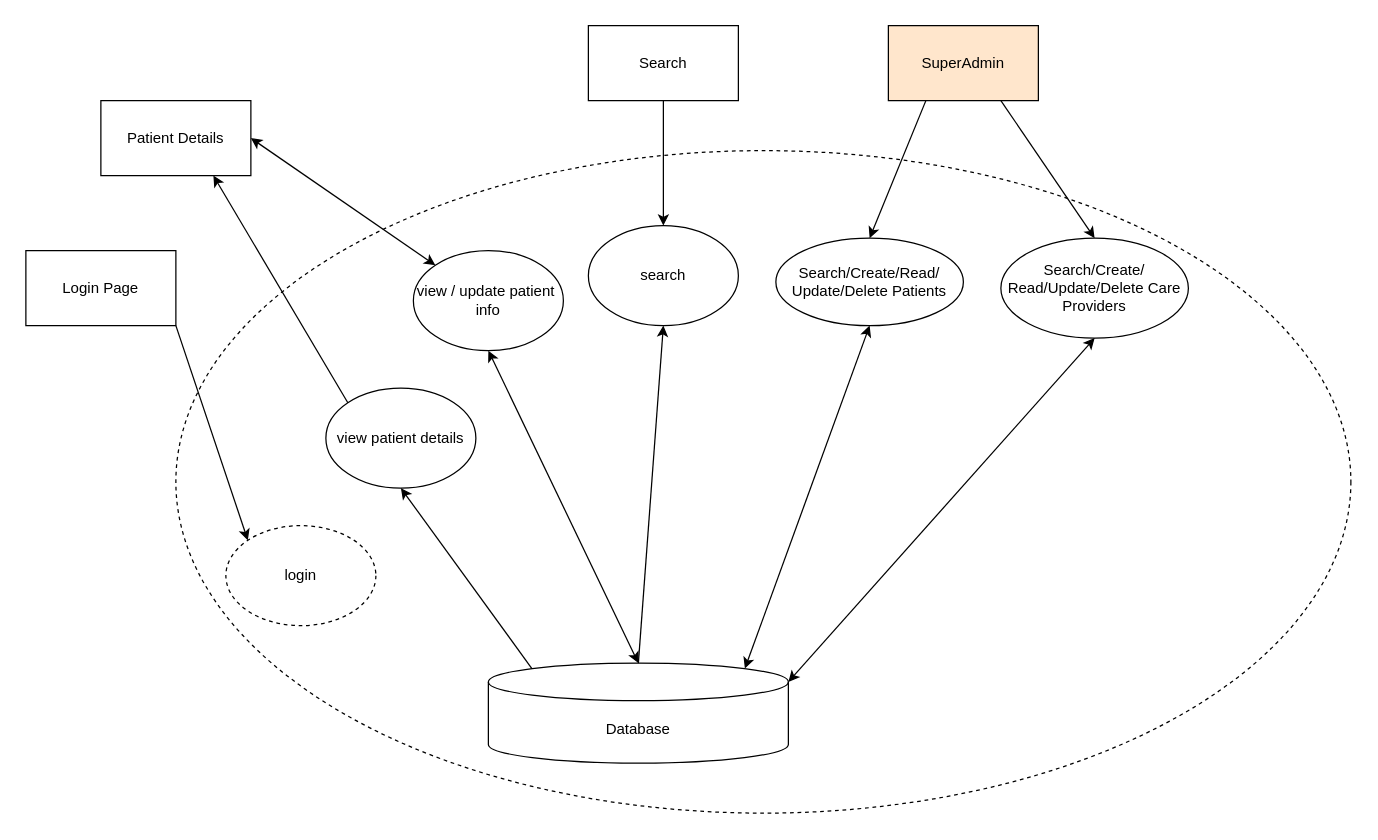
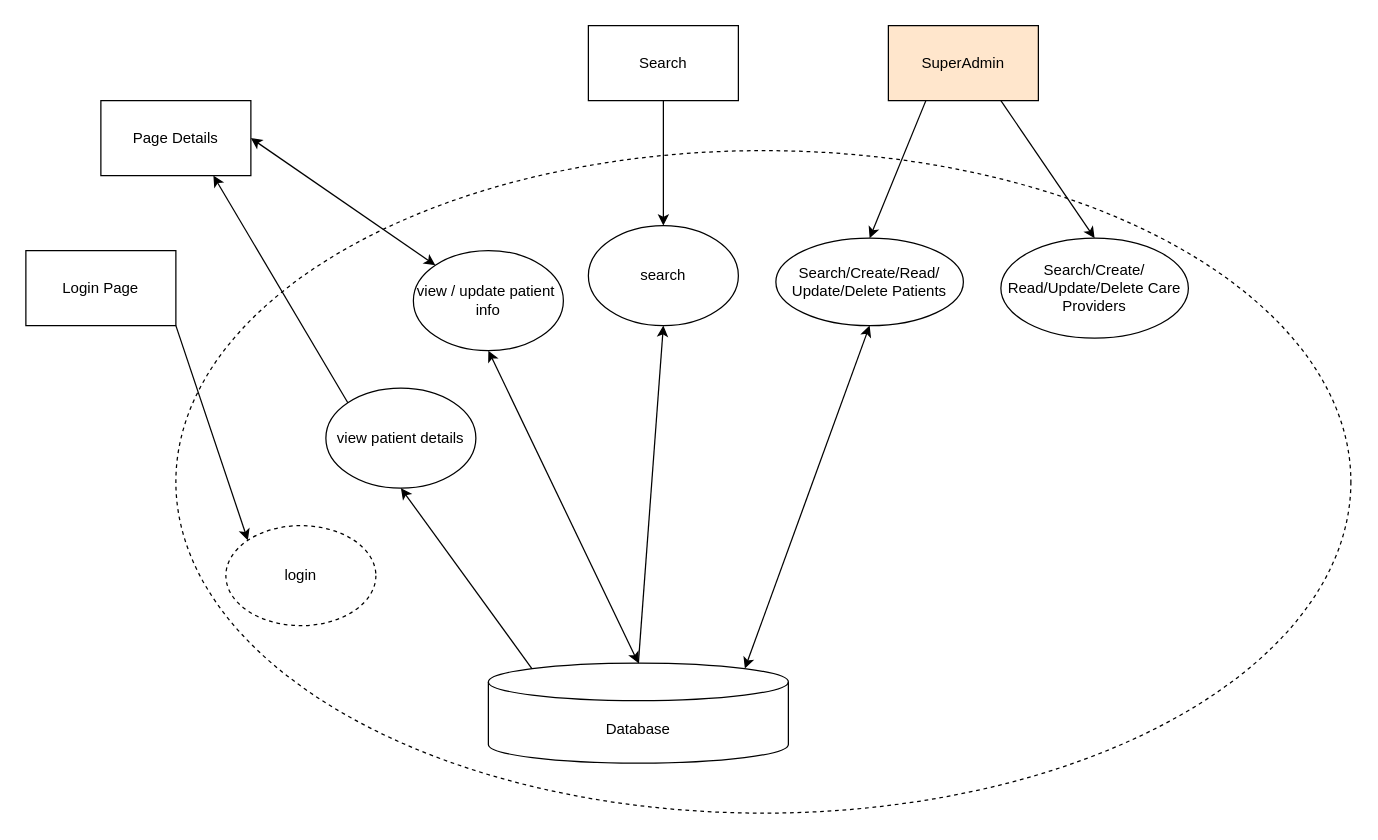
- <mxCell id="5" value="Patient Details" style="rounded=0;whiteSpace=wrap;html=1;" vertex="1" parent="1"><mxGeometry x="80" y="80" width="120" height="60" as="geometry" /></mxCell>
+ <mxCell id="5" value="Page Details" style="rounded=0;whiteSpace=wrap;html=1;" vertex="1" parent="1"><mxGeometry x="80" y="80" width="120" height="60" as="geometry" /></mxCell>
- <mxCell id="24" value="" style="endArrow=classic;startArrow=classic;html=1;entryX=0.5;entryY=1;entryDx=0;entryDy=0;exitX=1;exitY=0;exitDx=0;exitDy=15;exitPerimeter=0;" edge="1" parent="1" source="3" target="20"><mxGeometry width="50" height="50" relative="1" as="geometry"><mxPoint x="510" y="390" as="sourcePoint" /><mxPoint x="560" y="340" as="targetPoint" /></mxGeometry></mxCell>
